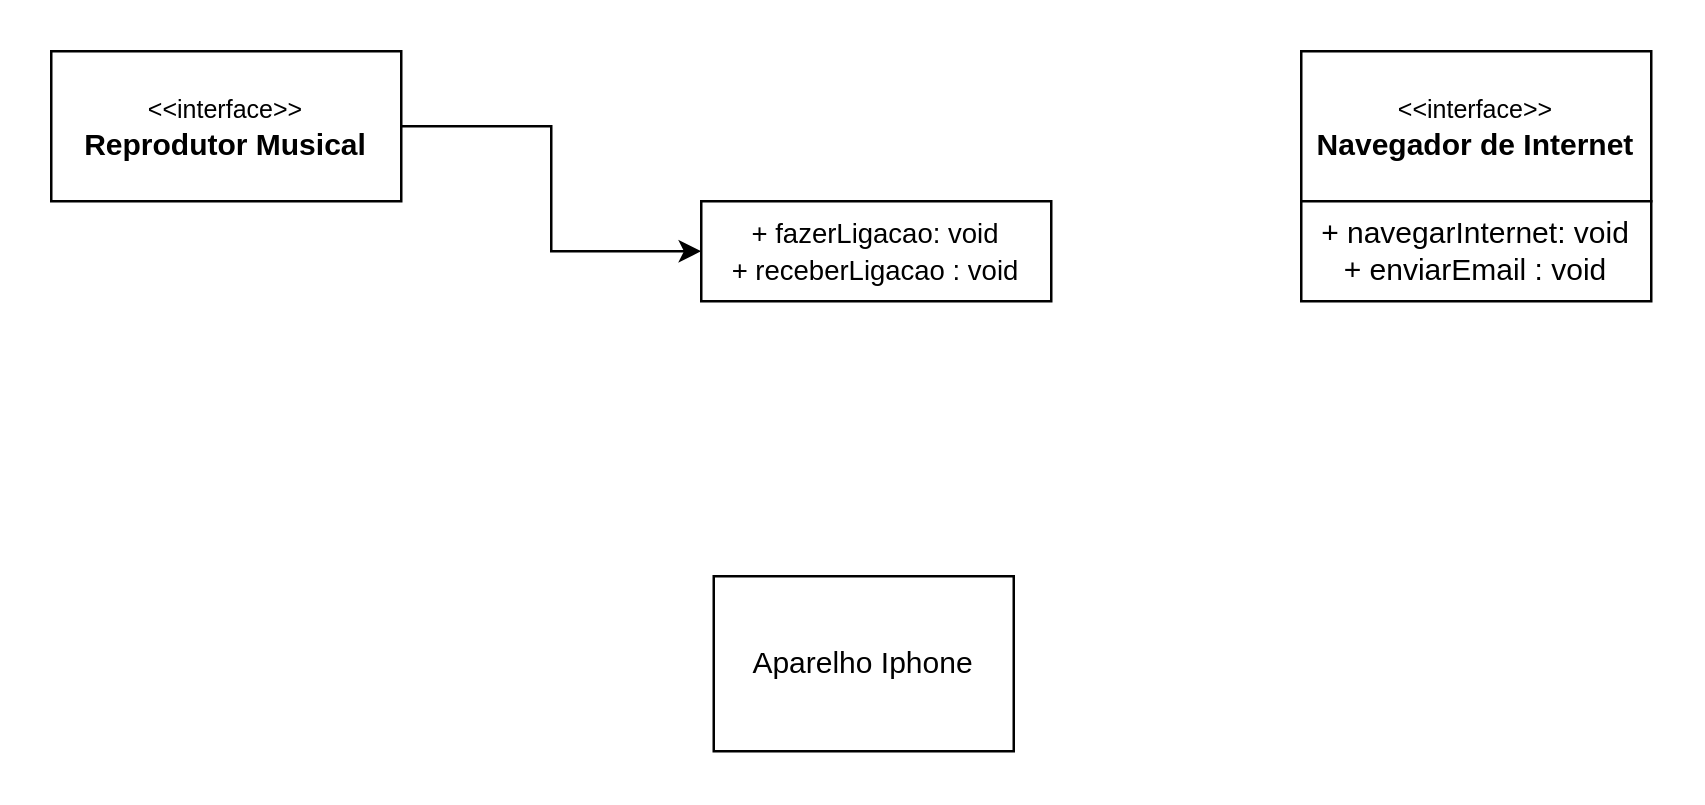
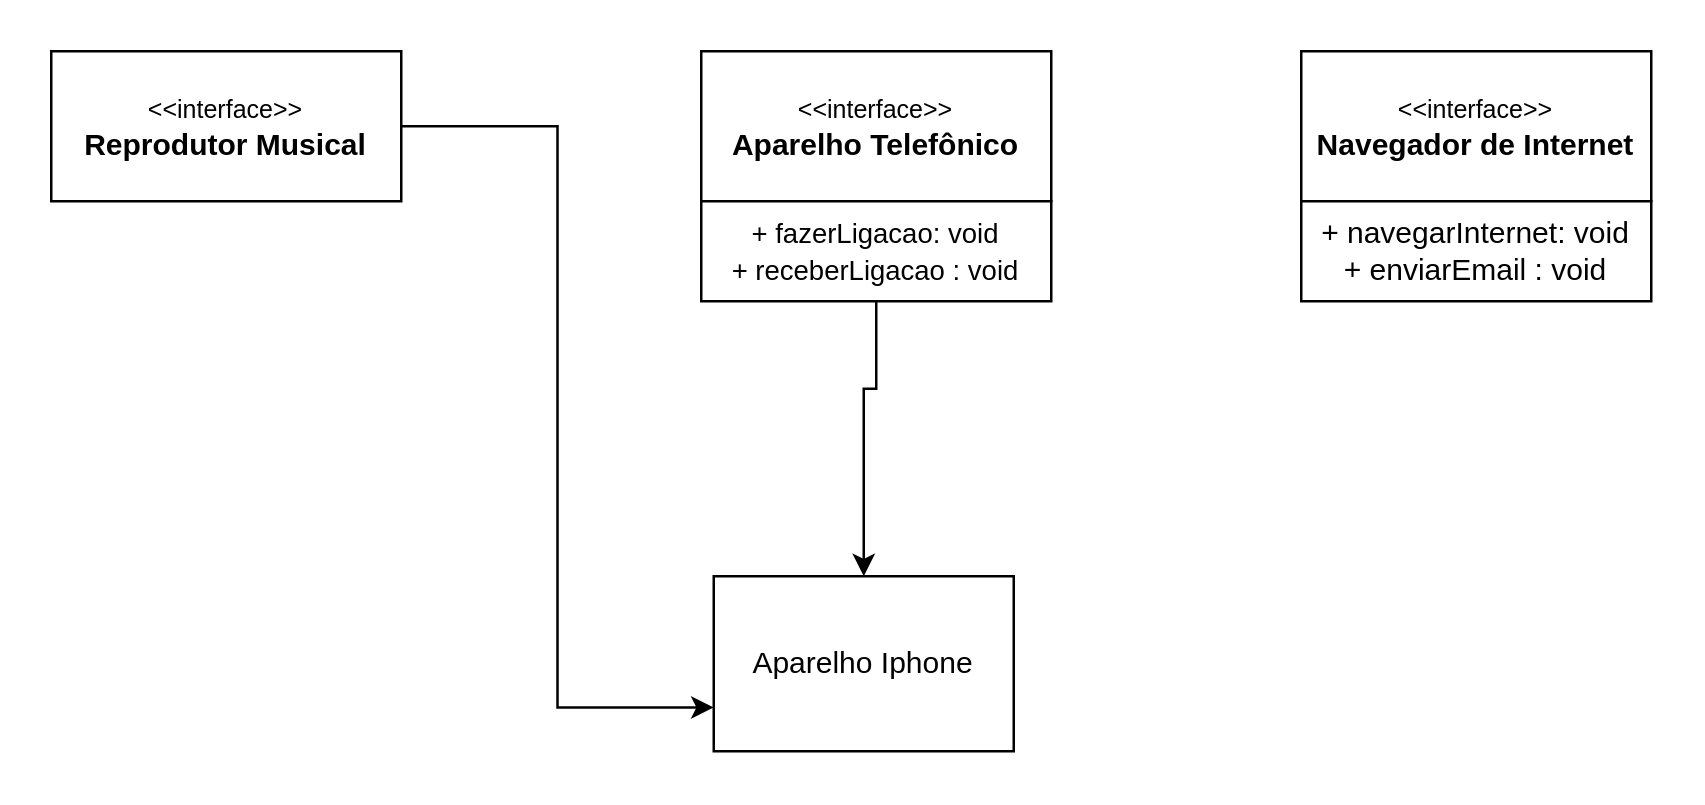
+ <mxCell id="5" value="&lt;font style=&quot;font-size: 10px;&quot;&gt;&amp;lt;&amp;lt;interface&amp;gt;&amp;gt;&lt;/font&gt;&lt;b&gt;&lt;br&gt;Aparelho Telefônico&lt;/b&gt;" style="rounded=0;whiteSpace=wrap;html=1;" vertex="1" parent="1"><mxGeometry x="280" y="20" width="140" height="60" as="geometry" /></mxCell>
- <mxCell id="2" value="" style="edgeStyle=orthogonalEdgeStyle;rounded=0;orthogonalLoop=1;jettySize=auto;html=1;" edge="1" parent="1" source="3" target="8"><mxGeometry relative="1" as="geometry"><mxPoint x="180" y="160" as="targetPoint" /></mxGeometry></mxCell>
+ <mxCell id="2" value="" style="edgeStyle=orthogonalEdgeStyle;rounded=0;orthogonalLoop=1;jettySize=auto;html=1;entryX=0;entryY=0.75;entryDx=0;entryDy=0;" edge="1" parent="1" source="3" target="7"><mxGeometry relative="1" as="geometry"><mxPoint x="180" y="160" as="targetPoint" /></mxGeometry></mxCell>
+ <mxCell id="4" value="" style="edgeStyle=orthogonalEdgeStyle;rounded=0;orthogonalLoop=1;jettySize=auto;html=1;" edge="1" parent="1" source="5" target="7"><mxGeometry relative="1" as="geometry" /></mxCell>
